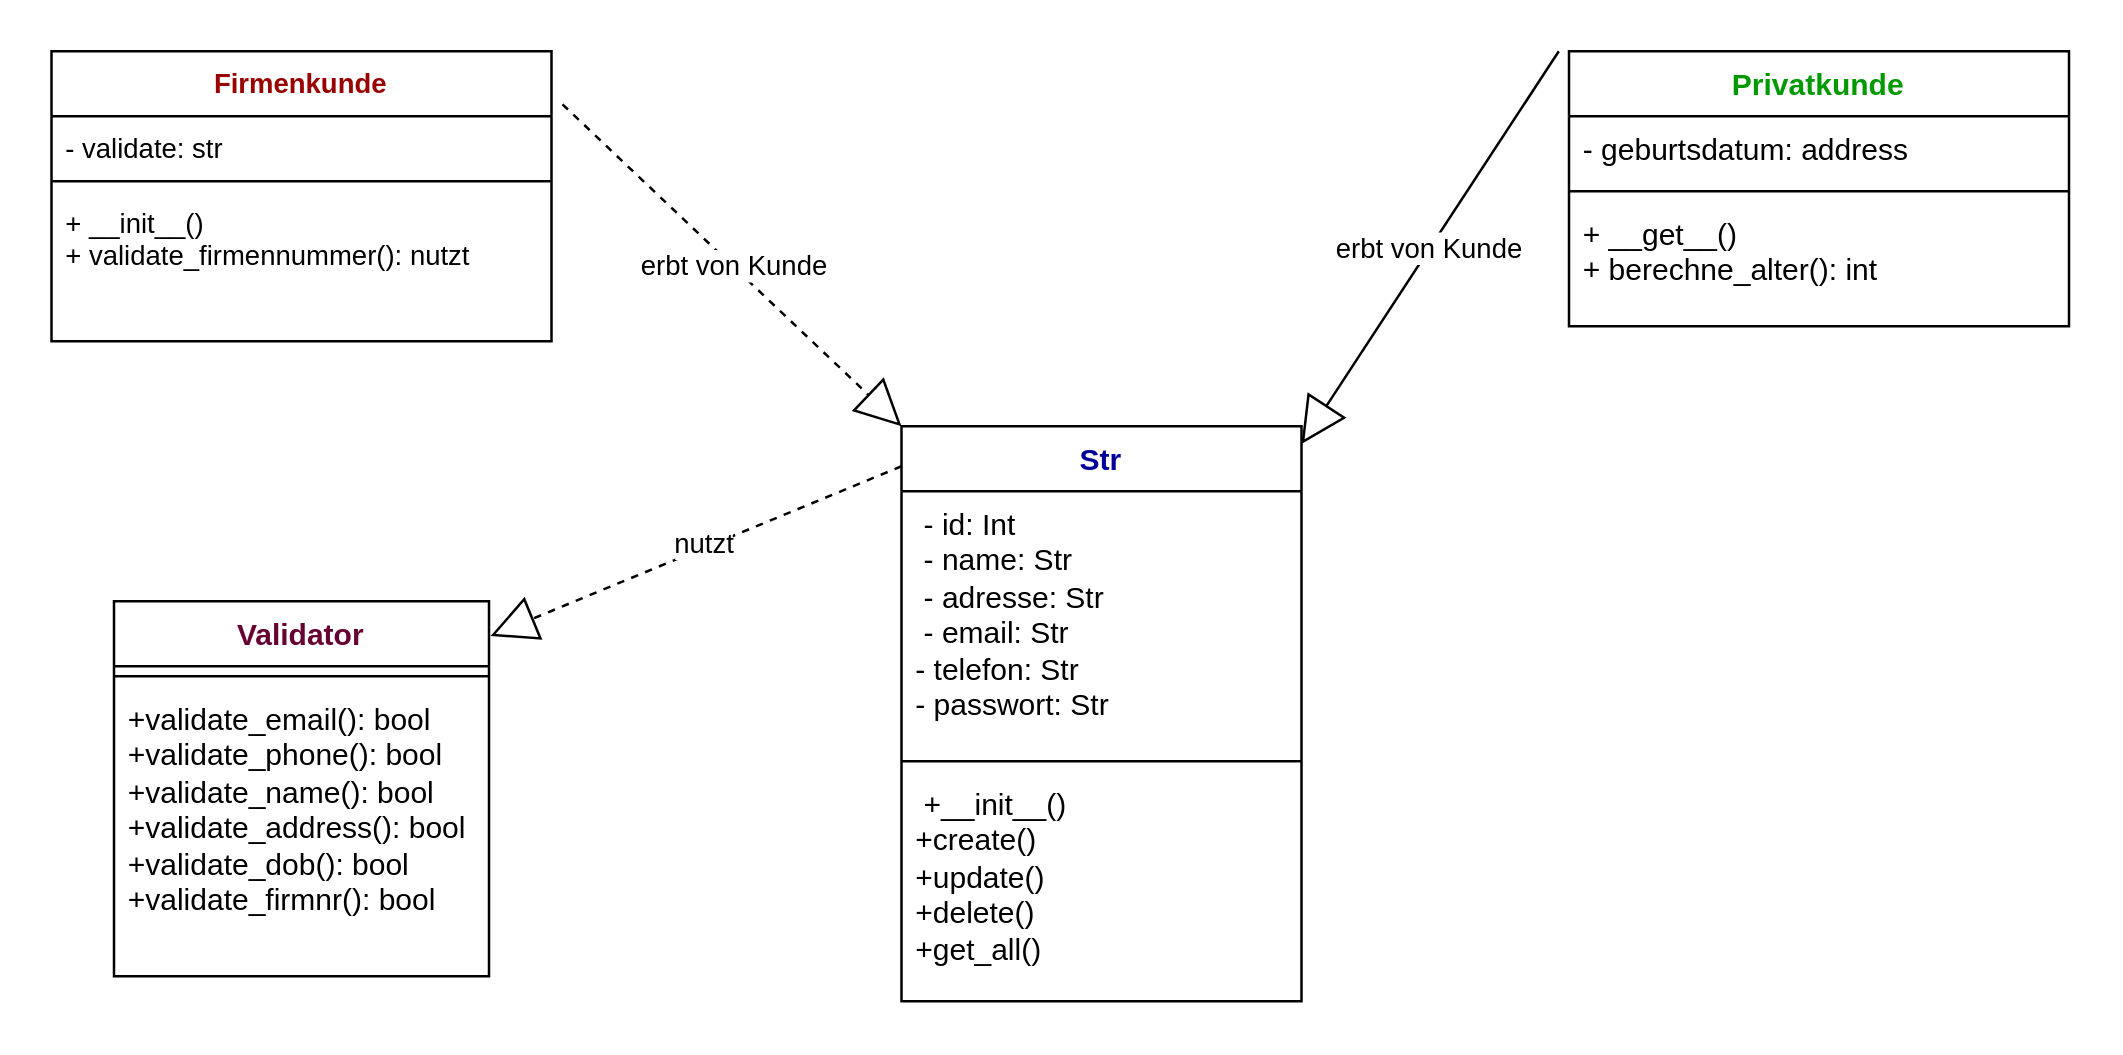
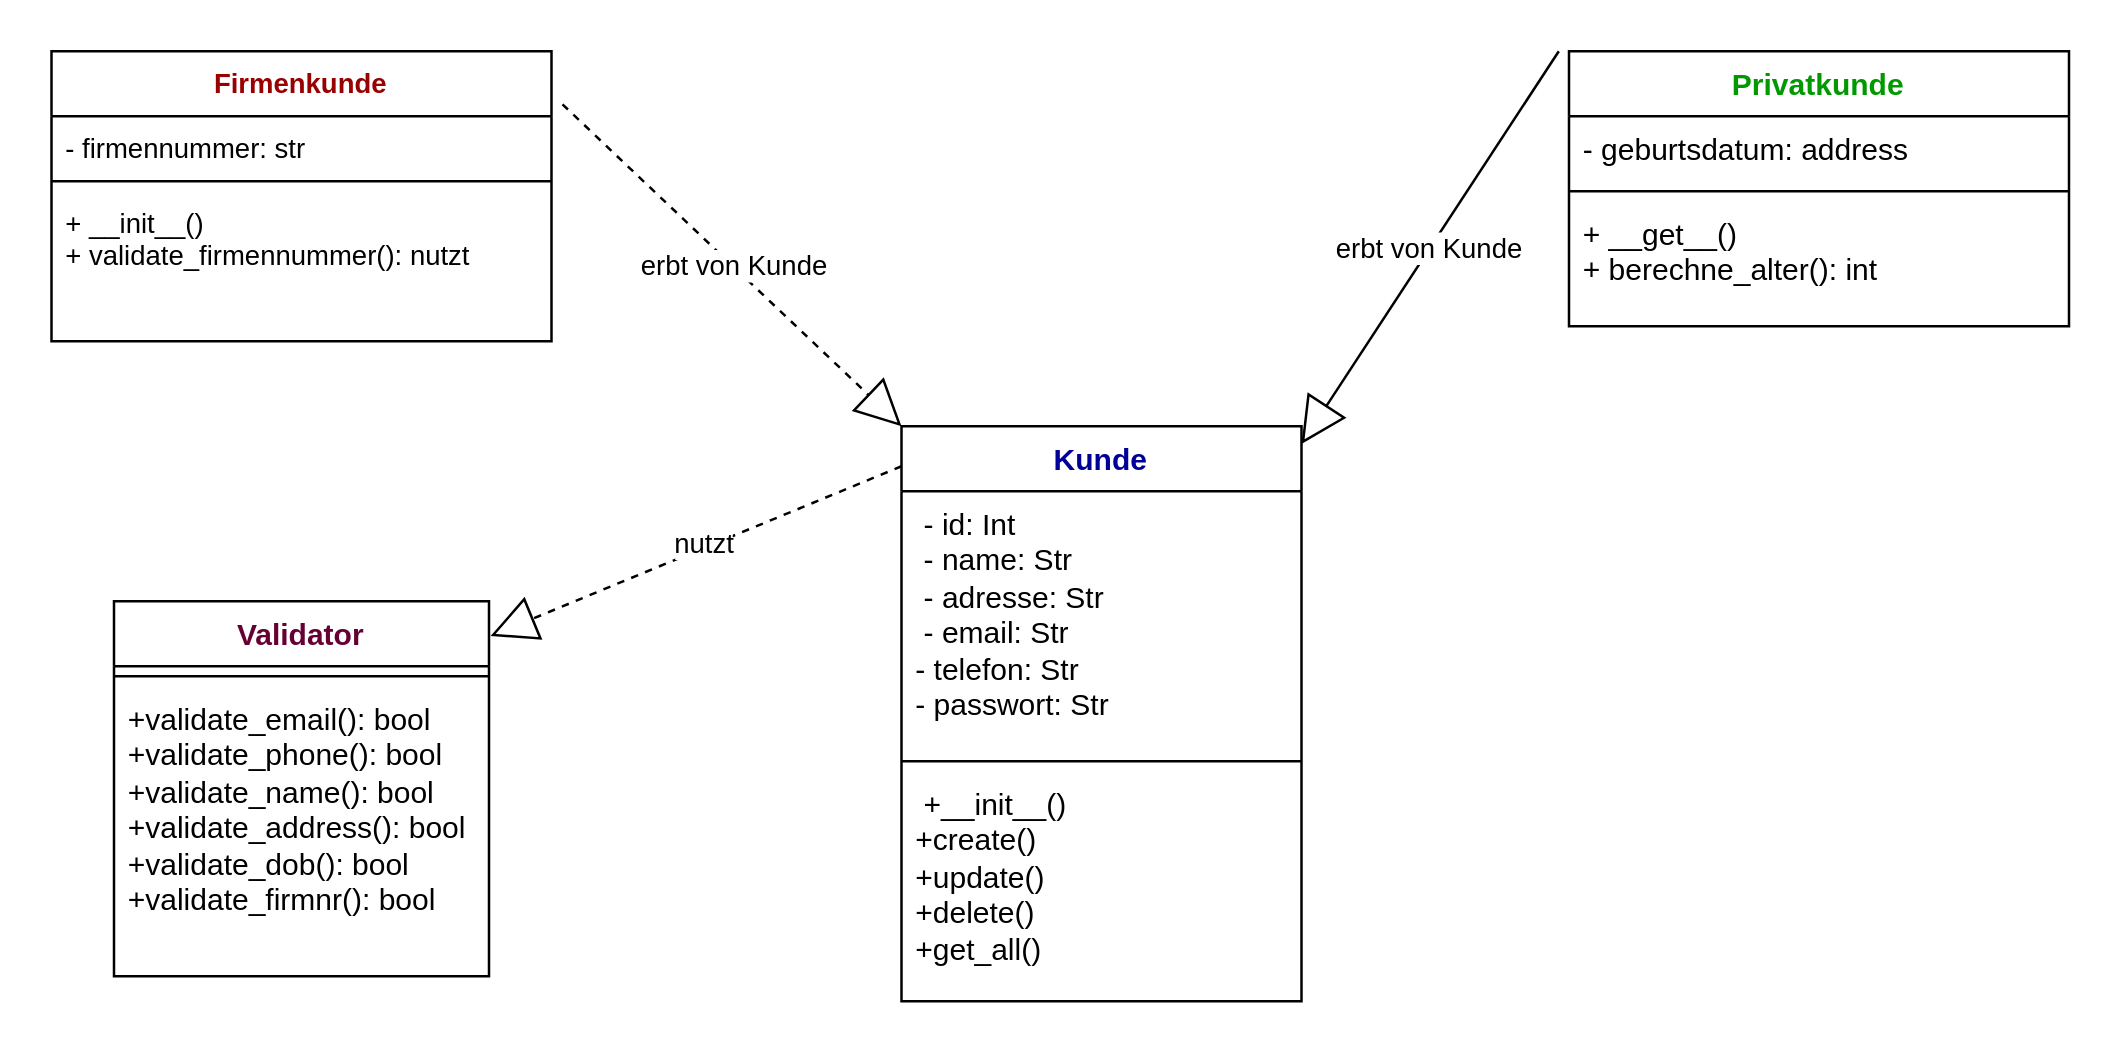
- <mxCell id="15" value="&lt;div&gt;- validate: str&lt;/div&gt;&lt;div&gt;&lt;br&gt;&lt;/div&gt;" style="text;strokeColor=none;fillColor=none;align=left;verticalAlign=top;spacingLeft=4;spacingRight=4;overflow=hidden;rotatable=0;points=[[0,0.5],[1,0.5]];portConstraint=eastwest;whiteSpace=wrap;html=1;fontFamily=Helvetica;fontSize=11;fontColor=default;labelBackgroundColor=default;" vertex="1" parent="14"><mxGeometry y="26" width="200" height="22" as="geometry" /></mxCell>
+ <mxCell id="15" value="&lt;div&gt;- firmennummer: str&lt;/div&gt;&lt;div&gt;&lt;br&gt;&lt;/div&gt;" style="text;strokeColor=none;fillColor=none;align=left;verticalAlign=top;spacingLeft=4;spacingRight=4;overflow=hidden;rotatable=0;points=[[0,0.5],[1,0.5]];portConstraint=eastwest;whiteSpace=wrap;html=1;fontFamily=Helvetica;fontSize=11;fontColor=default;labelBackgroundColor=default;" vertex="1" parent="14"><mxGeometry y="26" width="200" height="22" as="geometry" /></mxCell>
- <mxCell id="2" value="&lt;font style=&quot;color: rgb(0, 0, 153);&quot;&gt;Str           &lt;/font&gt;" style="swimlane;fontStyle=1;align=center;verticalAlign=top;childLayout=stackLayout;horizontal=1;startSize=26;horizontalStack=0;resizeParent=1;resizeParentMax=0;resizeLast=0;collapsible=1;marginBottom=0;whiteSpace=wrap;html=1;" vertex="1" parent="1"><mxGeometry x="360" y="170" width="160" height="230" as="geometry"><mxRectangle x="200" y="120" width="80" height="30" as="alternateBounds" /></mxGeometry></mxCell>
+ <mxCell id="2" value="&lt;font style=&quot;color: rgb(0, 0, 153);&quot;&gt;Kunde           &lt;/font&gt;" style="swimlane;fontStyle=1;align=center;verticalAlign=top;childLayout=stackLayout;horizontal=1;startSize=26;horizontalStack=0;resizeParent=1;resizeParentMax=0;resizeLast=0;collapsible=1;marginBottom=0;whiteSpace=wrap;html=1;" vertex="1" parent="1"><mxGeometry x="360" y="170" width="160" height="230" as="geometry"><mxRectangle x="200" y="120" width="80" height="30" as="alternateBounds" /></mxGeometry></mxCell>
